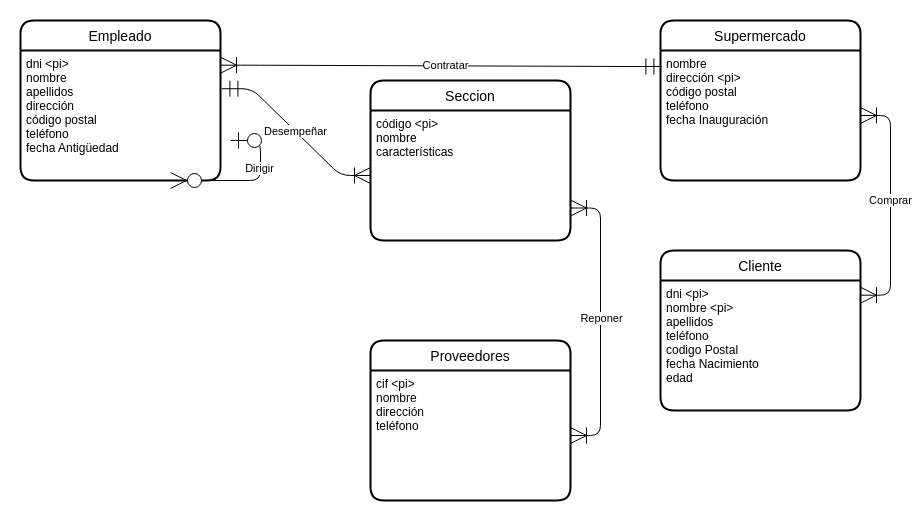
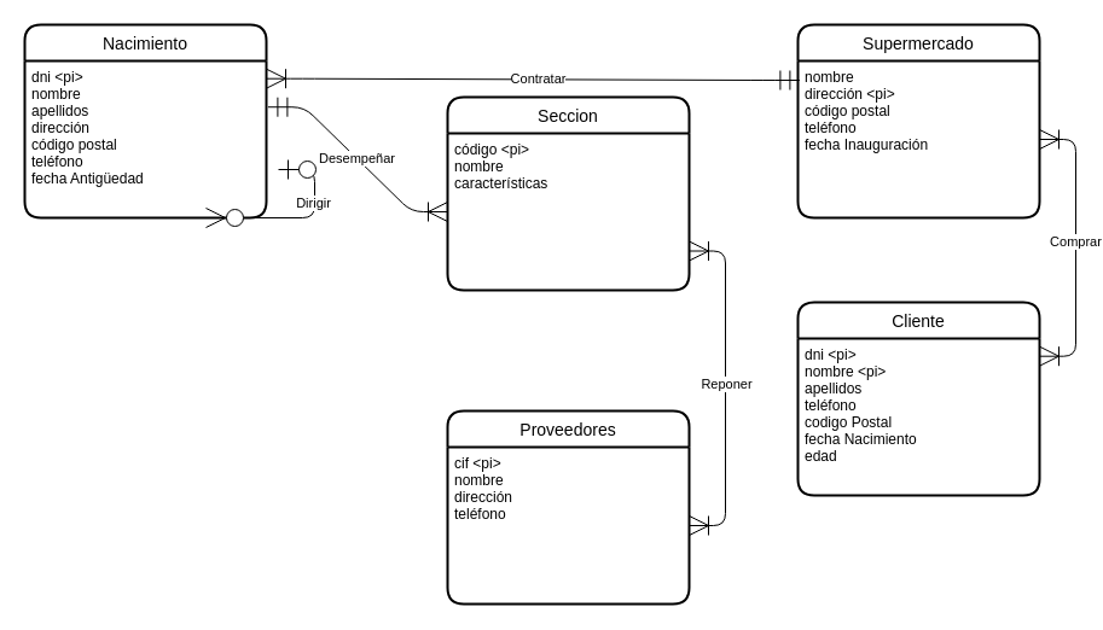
- <mxCell id="2" value="Empleado" style="swimlane;childLayout=stackLayout;horizontal=1;startSize=30;horizontalStack=0;rounded=1;fontSize=14;fontStyle=0;strokeWidth=2;resizeParent=0;resizeLast=1;shadow=0;dashed=0;align=center;hachureGap=4;pointerEvents=0;" vertex="1" parent="1"><mxGeometry x="20" y="20" width="200" height="160" as="geometry" /></mxCell>
+ <mxCell id="2" value="Nacimiento" style="swimlane;childLayout=stackLayout;horizontal=1;startSize=30;horizontalStack=0;rounded=1;fontSize=14;fontStyle=0;strokeWidth=2;resizeParent=0;resizeLast=1;shadow=0;dashed=0;align=center;hachureGap=4;pointerEvents=0;" vertex="1" parent="1"><mxGeometry x="20" y="20" width="200" height="160" as="geometry" /></mxCell>
